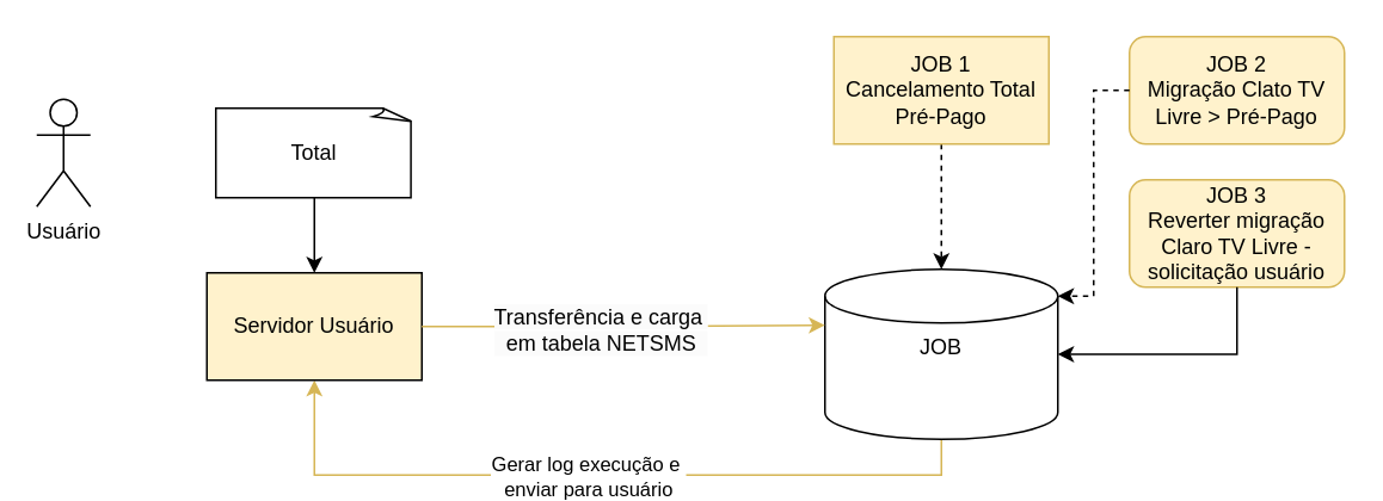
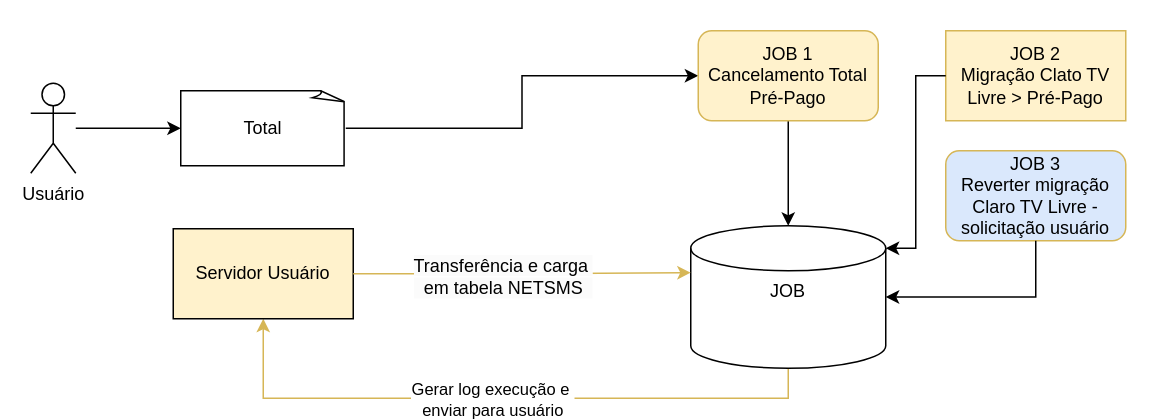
- <mxCell id="11" value="JOB 1&lt;div&gt;Cancelamento Total Pré-Pago&lt;/div&gt;" style="whiteSpace=wrap;html=1;hachureGap=4;fontFamily=Helvetica;fillColor=#fff2cc;strokeColor=#d6b656;rounded=0;" vertex="1" parent="1"><mxGeometry x="465" y="20" width="120" height="60" as="geometry" /></mxCell>
+ <mxCell id="11" value="JOB 1&lt;div&gt;Cancelamento Total Pré-Pago&lt;/div&gt;" style="rounded=1;whiteSpace=wrap;html=1;hachureGap=4;fontFamily=Helvetica;fillColor=#fff2cc;strokeColor=#d6b656;" vertex="1" parent="1"><mxGeometry x="465" y="20" width="120" height="60" as="geometry" /></mxCell>
- <mxCell id="12" value="JOB 2&lt;div&gt;Migração Clato TV Livre &amp;gt; Pré-Pago&lt;/div&gt;" style="rounded=1;whiteSpace=wrap;html=1;hachureGap=4;fontFamily=Helvetica;fillColor=#fff2cc;strokeColor=#d6b656;" vertex="1" parent="1"><mxGeometry x="630" y="20" width="120" height="60" as="geometry" /></mxCell>
+ <mxCell id="12" value="JOB 2&lt;div&gt;Migração Clato TV Livre &amp;gt; Pré-Pago&lt;/div&gt;" style="whiteSpace=wrap;html=1;hachureGap=4;fontFamily=Helvetica;fillColor=#fff2cc;strokeColor=#d6b656;rounded=0;" vertex="1" parent="1"><mxGeometry x="630" y="20" width="120" height="60" as="geometry" /></mxCell>
+ <mxCell id="8" value="" style="edgeStyle=orthogonalEdgeStyle;rounded=0;hachureGap=4;orthogonalLoop=1;jettySize=auto;entryX=0;entryY=0.5;entryDx=0;entryDy=0;entryPerimeter=0;fontFamily=Architects Daughter;fontSource=https%3A%2F%2Ffonts.googleapis.com%2Fcss%3Ffamily%3DArchitects%2BDaughter;html=1;" edge="1" parent="1" source="6" target="7"><mxGeometry relative="1" as="geometry" /></mxCell>
- <mxCell id="13" style="edgeStyle=orthogonalEdgeStyle;rounded=0;hachureGap=4;orthogonalLoop=1;jettySize=auto;html=1;entryX=1;entryY=0;entryDx=0;entryDy=15;entryPerimeter=0;fontFamily=Architects Daughter;fontSource=https%3A%2F%2Ffonts.googleapis.com%2Fcss%3Ffamily%3DArchitects%2BDaughter;dashed=1;" edge="1" parent="1" source="12" target="4"><mxGeometry relative="1" as="geometry" /></mxCell>
+ <mxCell id="13" style="edgeStyle=orthogonalEdgeStyle;rounded=0;hachureGap=4;orthogonalLoop=1;jettySize=auto;html=1;entryX=1;entryY=0;entryDx=0;entryDy=15;entryPerimeter=0;fontFamily=Architects Daughter;fontSource=https%3A%2F%2Ffonts.googleapis.com%2Fcss%3Ffamily%3DArchitects%2BDaughter;" edge="1" parent="1" source="12" target="4"><mxGeometry relative="1" as="geometry" /></mxCell>
- <mxCell id="10" style="edgeStyle=orthogonalEdgeStyle;rounded=0;hachureGap=4;orthogonalLoop=1;jettySize=auto;html=1;fontFamily=Architects Daughter;fontSource=https%3A%2F%2Ffonts.googleapis.com%2Fcss%3Ffamily%3DArchitects%2BDaughter;dashed=1;" edge="1" parent="1" source="11" target="4"><mxGeometry relative="1" as="geometry" /></mxCell>
+ <mxCell id="10" style="edgeStyle=orthogonalEdgeStyle;rounded=0;hachureGap=4;orthogonalLoop=1;jettySize=auto;html=1;fontFamily=Architects Daughter;fontSource=https%3A%2F%2Ffonts.googleapis.com%2Fcss%3Ffamily%3DArchitects%2BDaughter;" edge="1" parent="1" source="11" target="4"><mxGeometry relative="1" as="geometry" /></mxCell>
- <mxCell id="9" style="edgeStyle=orthogonalEdgeStyle;rounded=0;hachureGap=4;orthogonalLoop=1;jettySize=auto;html=1;entryX=0.5;entryY=0;entryDx=0;entryDy=0;fontFamily=Architects Daughter;fontSource=https%3A%2F%2Ffonts.googleapis.com%2Fcss%3Ffamily%3DArchitects%2BDaughter;" edge="1" parent="1" source="7" target="5"><mxGeometry relative="1" as="geometry" /></mxCell>
+ <mxCell id="9" style="edgeStyle=orthogonalEdgeStyle;rounded=0;hachureGap=4;orthogonalLoop=1;jettySize=auto;html=1;fontFamily=Architects Daughter;fontSource=https%3A%2F%2Ffonts.googleapis.com%2Fcss%3Ffamily%3DArchitects%2BDaughter;" edge="1" parent="1" source="7" target="11"><mxGeometry relative="1" as="geometry" /></mxCell>
- <mxCell id="16" value="JOB 3&lt;div&gt;Reverter migração Claro TV Livre -solicitação usuário&lt;/div&gt;" style="rounded=1;whiteSpace=wrap;html=1;hachureGap=4;fontFamily=Helvetica;fillColor=#fff2cc;strokeColor=#d6b656;" vertex="1" parent="1"><mxGeometry x="630" y="100" width="120" height="60" as="geometry" /></mxCell>
+ <mxCell id="16" value="JOB 3&lt;div&gt;Reverter migração Claro TV Livre -solicitação usuário&lt;/div&gt;" style="rounded=1;whiteSpace=wrap;html=1;hachureGap=4;fontFamily=Helvetica;fillColor=#dae8fc;strokeColor=#d6b656;" vertex="1" parent="1"><mxGeometry x="630" y="100" width="120" height="60" as="geometry" /></mxCell>
